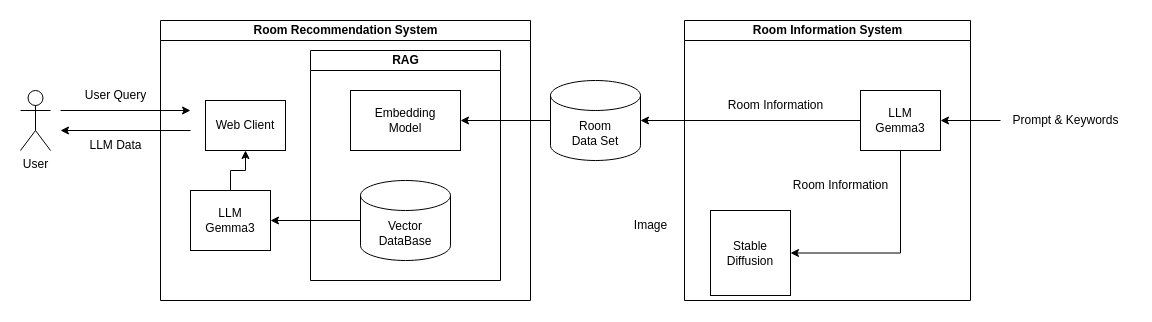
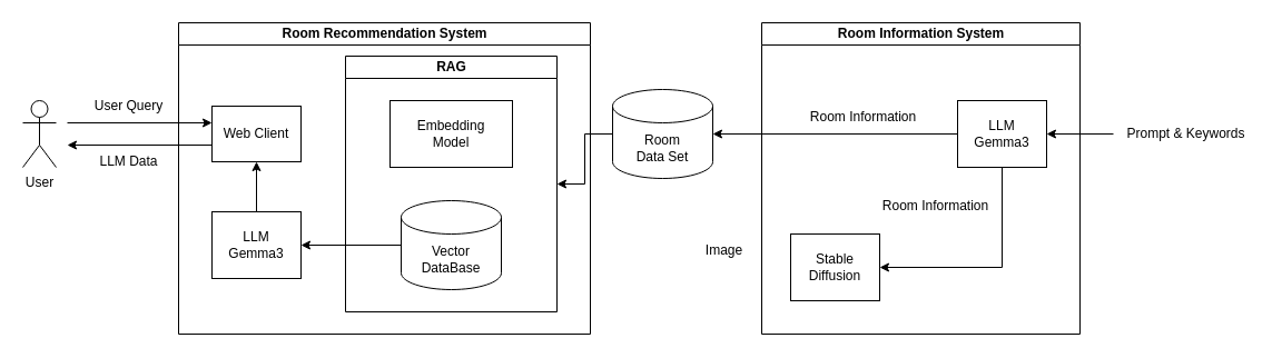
- <mxCell id="10" style="edgeStyle=orthogonalEdgeStyle;rounded=0;orthogonalLoop=1;jettySize=auto;html=1;exitX=0;exitY=0.5;exitDx=0;exitDy=0;exitPerimeter=0;entryX=1;entryY=0.5;entryDx=0;entryDy=0;" parent="2" source="11" target="4" edge="1"><mxGeometry relative="1" as="geometry" /></mxCell>
+ <mxCell id="10" style="edgeStyle=orthogonalEdgeStyle;rounded=0;orthogonalLoop=1;jettySize=auto;html=1;exitX=0;exitY=0.5;exitDx=0;exitDy=0;exitPerimeter=0;" parent="2" source="11" target="16" edge="1"><mxGeometry relative="1" as="geometry" /></mxCell>
- <mxCell id="3" value="Web Client" style="rounded=0;whiteSpace=wrap;html=1;" parent="2" vertex="1"><mxGeometry x="45" y="80" width="80" height="50" as="geometry" /></mxCell>
+ <mxCell id="3" value="Web Client" style="rounded=0;whiteSpace=wrap;html=1;" parent="2" vertex="1"><mxGeometry x="30" y="75" width="80" height="50" as="geometry" /></mxCell>
- <mxCell id="21" value="Stable&lt;div&gt;Diffusion&lt;/div&gt;" style="rounded=0;whiteSpace=wrap;html=1;" parent="17" vertex="1"><mxGeometry x="26" y="190" width="80" height="85" as="geometry" /></mxCell>
+ <mxCell id="21" value="Stable&lt;div&gt;Diffusion&lt;/div&gt;" style="rounded=0;whiteSpace=wrap;html=1;" parent="17" vertex="1"><mxGeometry x="26" y="190" width="80" height="60" as="geometry" /></mxCell>
